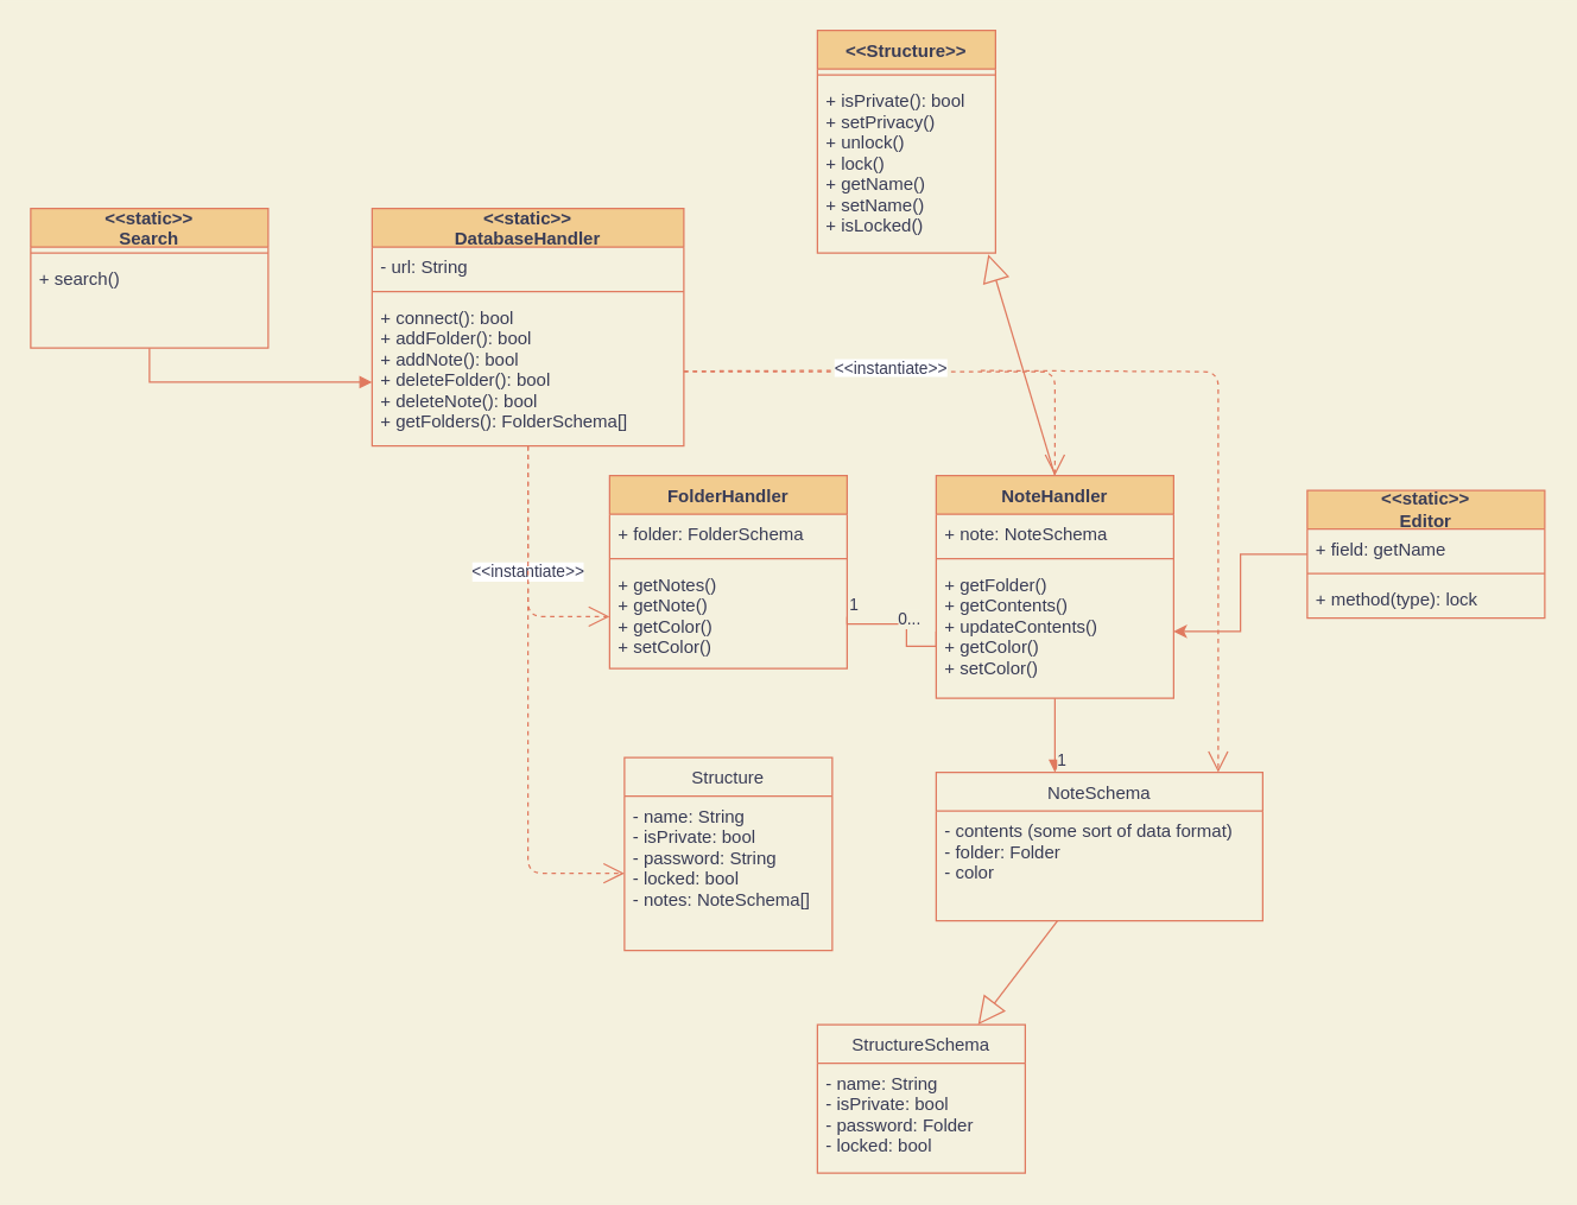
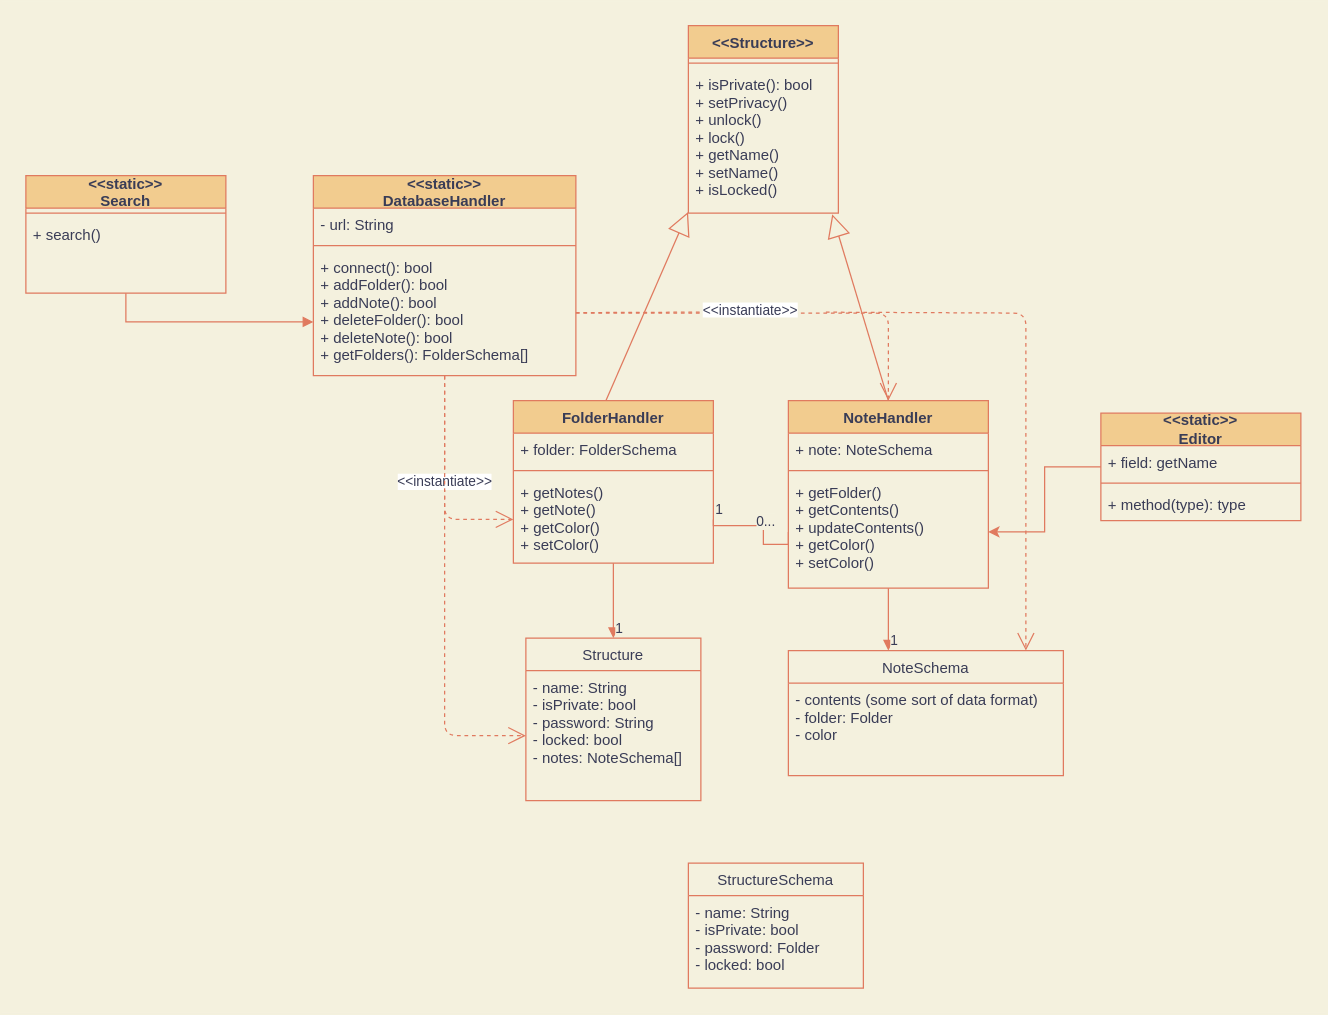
+ <mxCell id="18" value="" style="endArrow=block;endSize=16;endFill=0;html=1;rounded=0;exitX=0.462;exitY=0.003;exitDx=0;exitDy=0;entryX=-0.002;entryY=0.992;entryDx=0;entryDy=0;entryPerimeter=0;exitPerimeter=0;labelBackgroundColor=#F4F1DE;strokeColor=#E07A5F;fontColor=#393C56;" edge="1" parent="1" source="24" target="8"><mxGeometry width="160" relative="1" as="geometry"><mxPoint x="500" y="320" as="sourcePoint" /><mxPoint x="640" y="230" as="targetPoint" /></mxGeometry></mxCell>
- <mxCell id="41" value="+ method(type): lock" style="text;strokeColor=none;fillColor=none;align=left;verticalAlign=top;spacingLeft=4;spacingRight=4;overflow=hidden;rotatable=0;points=[[0,0.5],[1,0.5]];portConstraint=eastwest;fontColor=#393C56;" vertex="1" parent="38"><mxGeometry y="60" width="160" height="26" as="geometry" /></mxCell>
+ <mxCell id="41" value="+ method(type): type" style="text;strokeColor=none;fillColor=none;align=left;verticalAlign=top;spacingLeft=4;spacingRight=4;overflow=hidden;rotatable=0;points=[[0,0.5],[1,0.5]];portConstraint=eastwest;fontColor=#393C56;" vertex="1" parent="38"><mxGeometry y="60" width="160" height="26" as="geometry" /></mxCell>
+ <mxCell id="33" value="" style="endArrow=block;endFill=1;html=1;edgeStyle=orthogonalEdgeStyle;align=left;verticalAlign=top;rounded=0;labelBackgroundColor=#F4F1DE;strokeColor=#E07A5F;fontColor=#393C56;" edge="1" parent="1" source="27" target="13"><mxGeometry x="-1" relative="1" as="geometry"><mxPoint x="440" y="480" as="sourcePoint" /><mxPoint x="600" y="480" as="targetPoint" /><Array as="points"><mxPoint x="490" y="460" /><mxPoint x="490" y="460" /></Array></mxGeometry></mxCell>
+ <mxCell id="34" value="1" style="edgeLabel;resizable=0;html=1;align=left;verticalAlign=bottom;labelBackgroundColor=#F4F1DE;fontColor=#393C56;" connectable="0" vertex="1" parent="33"><mxGeometry x="-1" relative="1" as="geometry"><mxPoint y="60" as="offset" /></mxGeometry></mxCell>
- <mxCell id="28" value="" style="endArrow=block;endSize=16;endFill=0;html=1;rounded=0;labelBackgroundColor=#F4F1DE;strokeColor=#E07A5F;fontColor=#393C56;" edge="1" parent="1" source="12" target="9"><mxGeometry width="160" relative="1" as="geometry"><mxPoint x="685.767" y="630" as="sourcePoint" /><mxPoint x="734.228" y="684" as="targetPoint" /></mxGeometry></mxCell>
